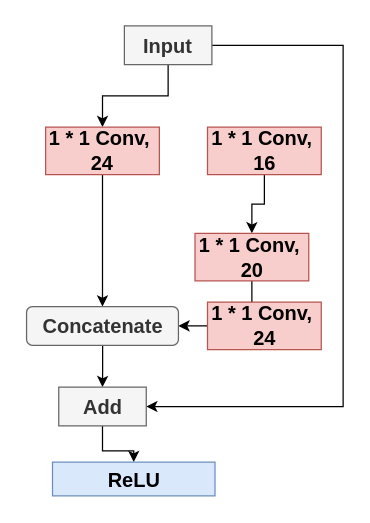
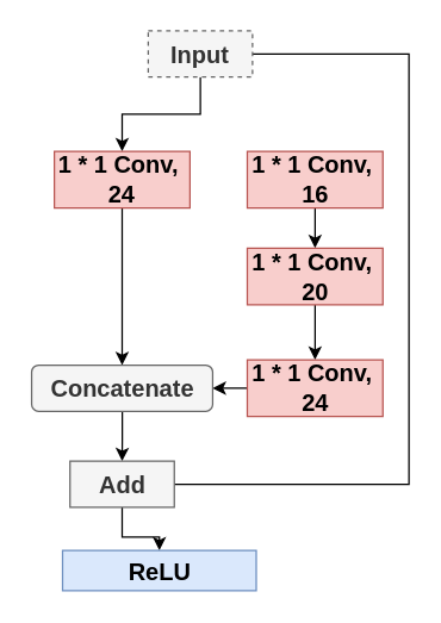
- <mxCell id="4" value="&lt;font style=&quot;font-size: 16px;&quot;&gt;&lt;b&gt;Input&lt;/b&gt;&lt;/font&gt;" style="rounded=0;whiteSpace=wrap;html=1;fillColor=#f5f5f5;fontColor=#333333;strokeColor=#666666;" parent="1" vertex="1"><mxGeometry x="99" y="20" width="70" height="31" as="geometry" /></mxCell>
+ <mxCell id="4" value="&lt;font style=&quot;font-size: 16px;&quot;&gt;&lt;b&gt;Input&lt;/b&gt;&lt;/font&gt;" style="rounded=0;whiteSpace=wrap;html=1;fillColor=#f5f5f5;fontColor=#333333;strokeColor=#666666;dashed=1;" parent="1" vertex="1"><mxGeometry x="99" y="20" width="70" height="31" as="geometry" /></mxCell>
- <mxCell id="10" value="&lt;span style=&quot;font-size: 16px;&quot;&gt;&lt;b&gt;1 * 1 Conv,&amp;nbsp; 20&lt;/b&gt;&lt;/span&gt;" style="rounded=0;whiteSpace=wrap;html=1;fillColor=#f8cecc;strokeColor=#b85450;" vertex="1" parent="1"><mxGeometry x="155.5" y="186" width="91" height="38" as="geometry" /></mxCell>
+ <mxCell id="10" value="&lt;span style=&quot;font-size: 16px;&quot;&gt;&lt;b&gt;1 * 1 Conv,&amp;nbsp; 20&lt;/b&gt;&lt;/span&gt;" style="rounded=0;whiteSpace=wrap;html=1;fillColor=#f8cecc;strokeColor=#b85450;" vertex="1" parent="1"><mxGeometry x="165.5" y="166" width="91" height="38" as="geometry" /></mxCell>
- <mxCell id="3" style="edgeStyle=orthogonalEdgeStyle;rounded=0;orthogonalLoop=1;jettySize=auto;html=1;exitX=1;exitY=0.5;exitDx=0;exitDy=0;entryX=1;entryY=0.5;entryDx=0;entryDy=0;" edge="1" parent="1" source="4" target="16"><mxGeometry relative="1" as="geometry"><Array as="points"><mxPoint x="274" y="36" /><mxPoint x="274" y="325" /></Array></mxGeometry></mxCell>
+ <mxCell id="3" style="edgeStyle=orthogonalEdgeStyle;rounded=0;orthogonalLoop=1;jettySize=auto;html=1;exitX=1;exitY=0.5;exitDx=0;exitDy=0;entryX=1;entryY=0.5;entryDx=0;entryDy=0;endArrow=none;" edge="1" parent="1" source="4" target="16"><mxGeometry relative="1" as="geometry"><Array as="points"><mxPoint x="274" y="36" /><mxPoint x="274" y="325" /></Array></mxGeometry></mxCell>
